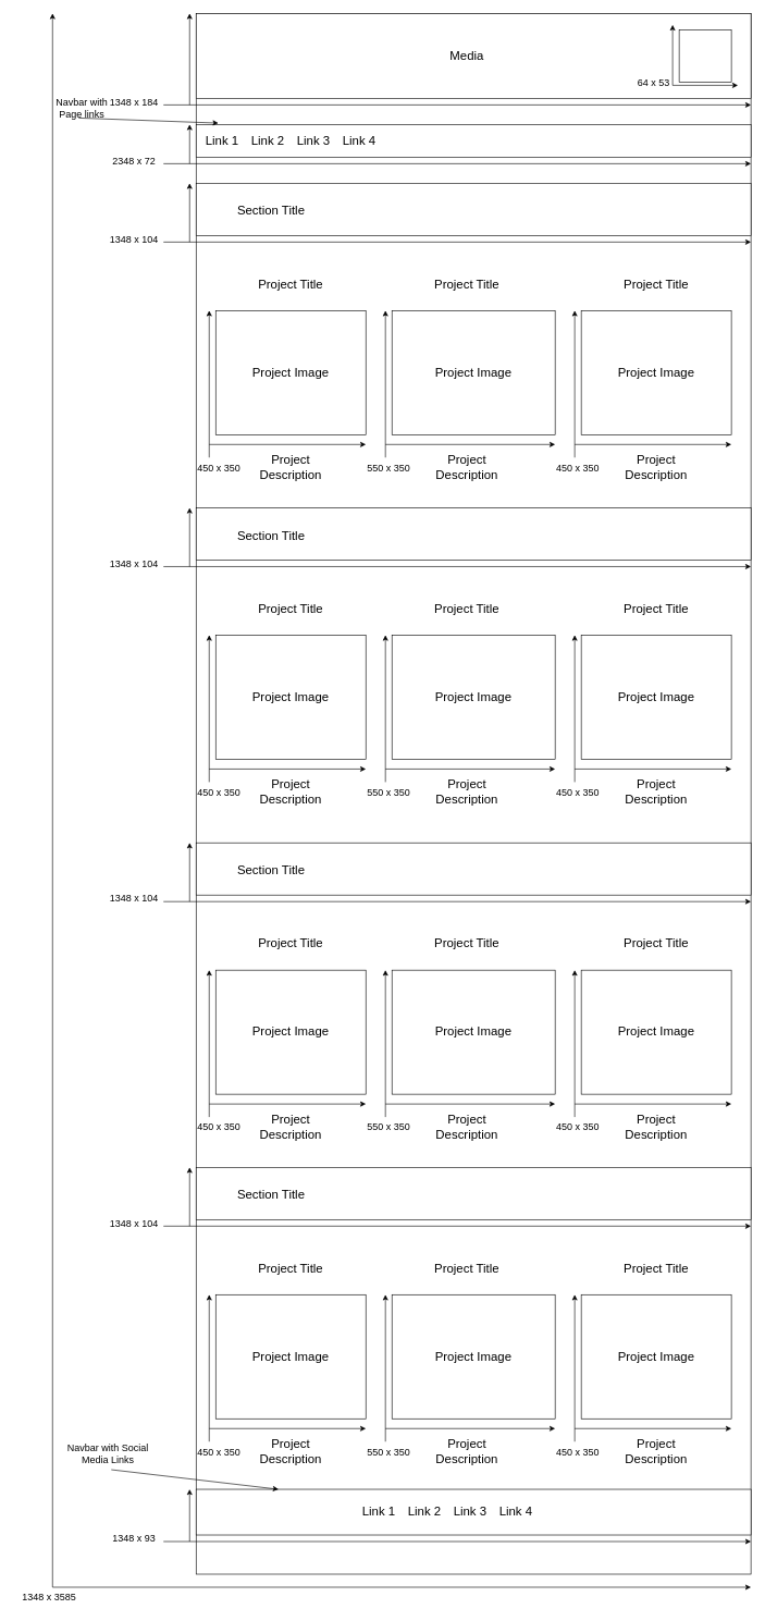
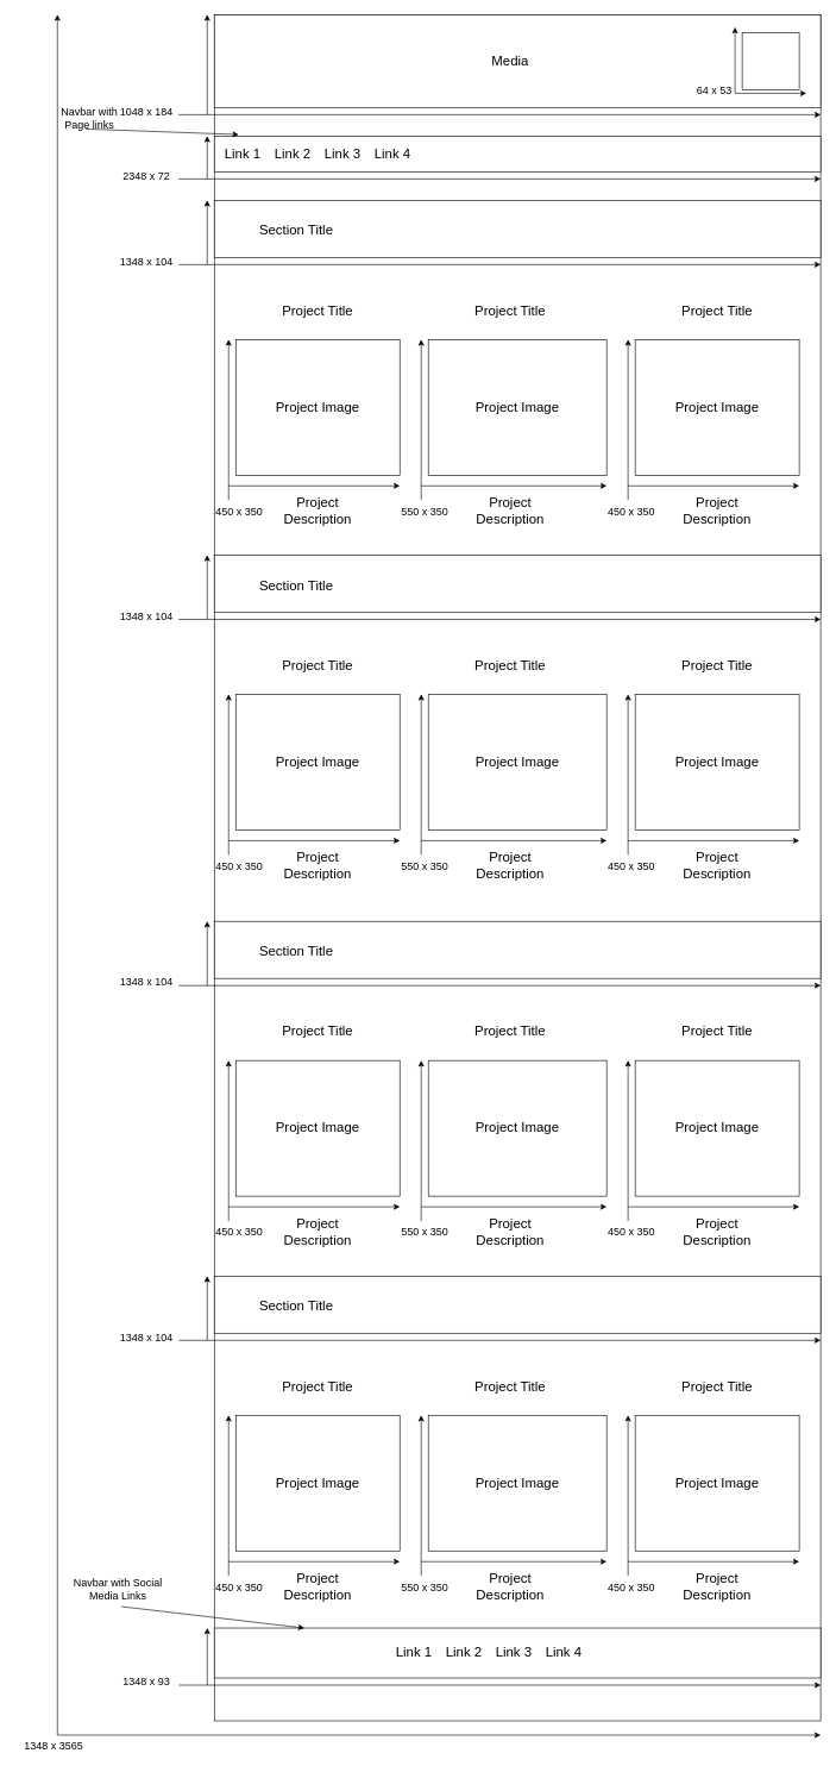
- <mxCell id="39" value="&lt;font style=&quot;font-size: 15px&quot;&gt;1348 x 184&lt;/font&gt;" style="text;html=1;strokeColor=none;fillColor=none;align=center;verticalAlign=middle;whiteSpace=wrap;rounded=0;fontSize=19;" vertex="1" parent="1"><mxGeometry x="150" y="140" width="110" height="30" as="geometry" /></mxCell>
+ <mxCell id="39" value="&lt;font style=&quot;font-size: 15px&quot;&gt;1048 x 184&lt;/font&gt;" style="text;html=1;strokeColor=none;fillColor=none;align=center;verticalAlign=middle;whiteSpace=wrap;rounded=0;fontSize=19;" vertex="1" parent="1"><mxGeometry x="150" y="140" width="110" height="30" as="geometry" /></mxCell>
- <mxCell id="134" value="&lt;font style=&quot;font-size: 15px&quot;&gt;1348 x 3585&lt;/font&gt;" style="text;html=1;strokeColor=none;fillColor=none;align=center;verticalAlign=middle;whiteSpace=wrap;rounded=0;fontSize=19;" vertex="1" parent="1"><mxGeometry x="20" y="2430" width="110" height="30" as="geometry" /></mxCell>
+ <mxCell id="134" value="&lt;font style=&quot;font-size: 15px&quot;&gt;1348 x 3565&lt;/font&gt;" style="text;html=1;strokeColor=none;fillColor=none;align=center;verticalAlign=middle;whiteSpace=wrap;rounded=0;fontSize=19;" vertex="1" parent="1"><mxGeometry x="20" y="2430" width="110" height="30" as="geometry" /></mxCell>
